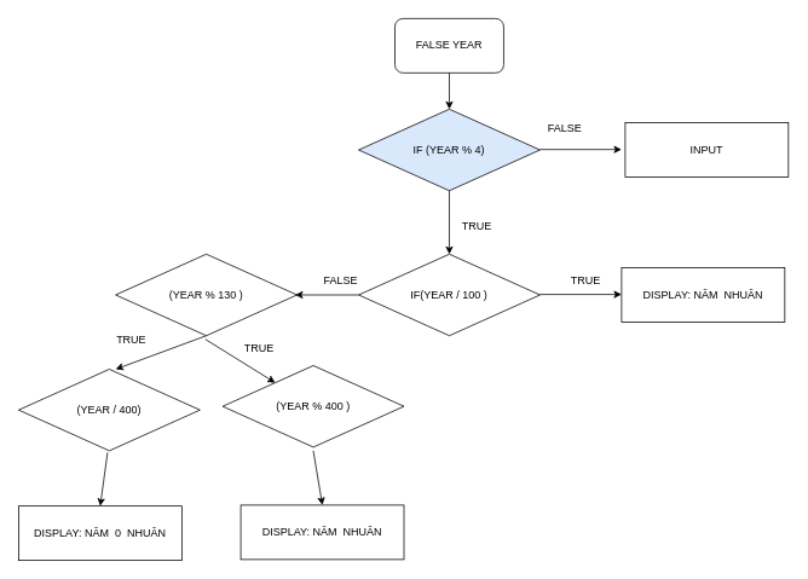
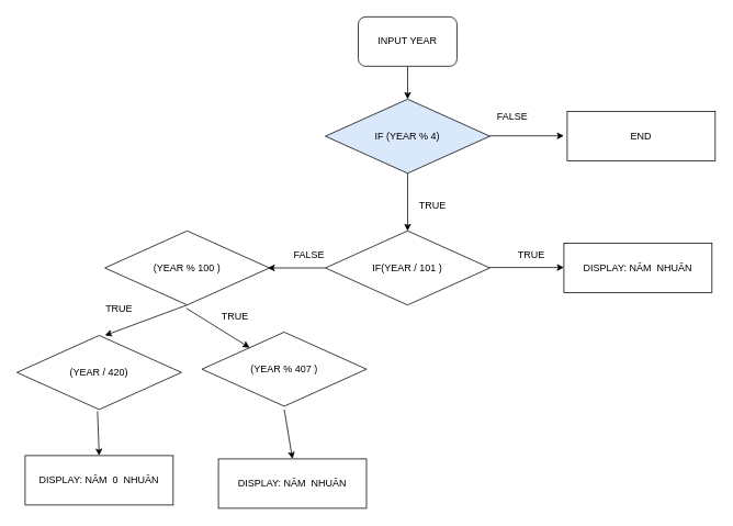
- <mxCell id="3" value="FALSE YEAR" style="rounded=1;whiteSpace=wrap;html=1;" parent="1" vertex="1"><mxGeometry x="435" y="20" width="120" height="60" as="geometry" /></mxCell>
+ <mxCell id="3" value="INPUT YEAR" style="rounded=1;whiteSpace=wrap;html=1;" parent="1" vertex="1"><mxGeometry x="435" y="20" width="120" height="60" as="geometry" /></mxCell>
- <mxCell id="24" value="INPUT" style="rounded=0;whiteSpace=wrap;html=1;" vertex="1" parent="1"><mxGeometry x="689" y="135" width="180" height="60" as="geometry" /></mxCell>
+ <mxCell id="24" value="END" style="rounded=0;whiteSpace=wrap;html=1;" vertex="1" parent="1"><mxGeometry x="689" y="135" width="180" height="60" as="geometry" /></mxCell>
- <mxCell id="13" value="(YEAR % 130 )" style="rhombus;whiteSpace=wrap;html=1;" vertex="1" parent="1"><mxGeometry x="127" y="280" width="200" height="90" as="geometry" /></mxCell>
+ <mxCell id="13" value="(YEAR % 100 )" style="rhombus;whiteSpace=wrap;html=1;" vertex="1" parent="1"><mxGeometry x="127" y="280" width="200" height="90" as="geometry" /></mxCell>
- <mxCell id="5" value="IF(YEAR / 100 )" style="rhombus;whiteSpace=wrap;html=1;" parent="1" vertex="1"><mxGeometry x="395" y="280" width="200" height="90" as="geometry" /></mxCell>
+ <mxCell id="5" value="IF(YEAR / 101 )" style="rhombus;whiteSpace=wrap;html=1;" parent="1" vertex="1"><mxGeometry x="395" y="280" width="200" height="90" as="geometry" /></mxCell>
- <mxCell id="15" value="(YEAR % 400 )" style="rhombus;whiteSpace=wrap;html=1;" vertex="1" parent="1"><mxGeometry x="245" y="403" width="200" height="90" as="geometry" /></mxCell>
+ <mxCell id="15" value="(YEAR % 407 )" style="rhombus;whiteSpace=wrap;html=1;" vertex="1" parent="1"><mxGeometry x="245" y="403" width="200" height="90" as="geometry" /></mxCell>
- <mxCell id="14" value="(YEAR / 400)" style="rhombus;whiteSpace=wrap;html=1;" vertex="1" parent="1"><mxGeometry x="20" y="407" width="200" height="90" as="geometry" /></mxCell>
+ <mxCell id="14" value="(YEAR / 420)" style="rhombus;whiteSpace=wrap;html=1;" vertex="1" parent="1"><mxGeometry x="20" y="407" width="200" height="90" as="geometry" /></mxCell>
- <mxCell id="19" value="DISPLAY: NĂM&amp;nbsp; 0&amp;nbsp; NHUÂN" style="rounded=0;whiteSpace=wrap;html=1;" vertex="1" parent="1"><mxGeometry x="20" y="558" width="180" height="60" as="geometry" /></mxCell>
+ <mxCell id="19" value="DISPLAY: NĂM&amp;nbsp; 0&amp;nbsp; NHUÂN" style="rounded=0;whiteSpace=wrap;html=1;" vertex="1" parent="1"><mxGeometry x="30" y="553" width="180" height="60" as="geometry" /></mxCell>
